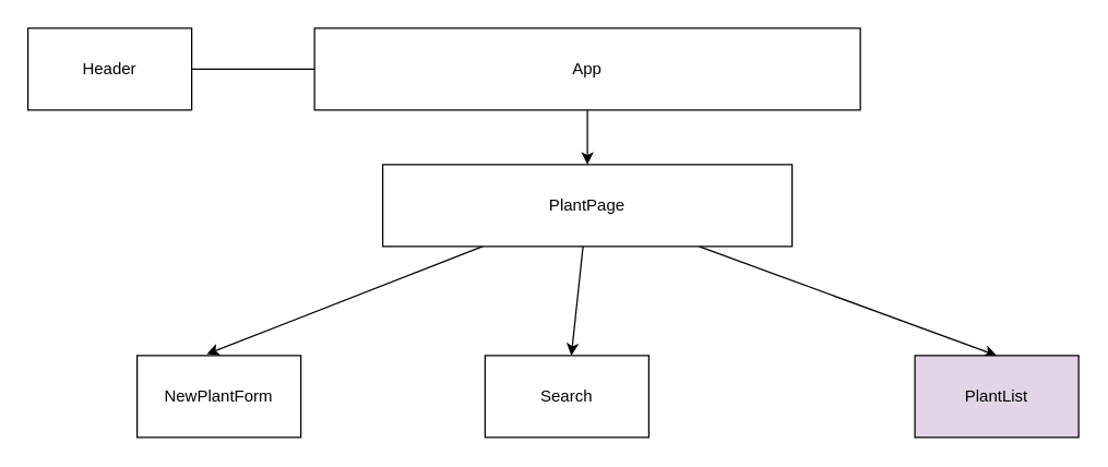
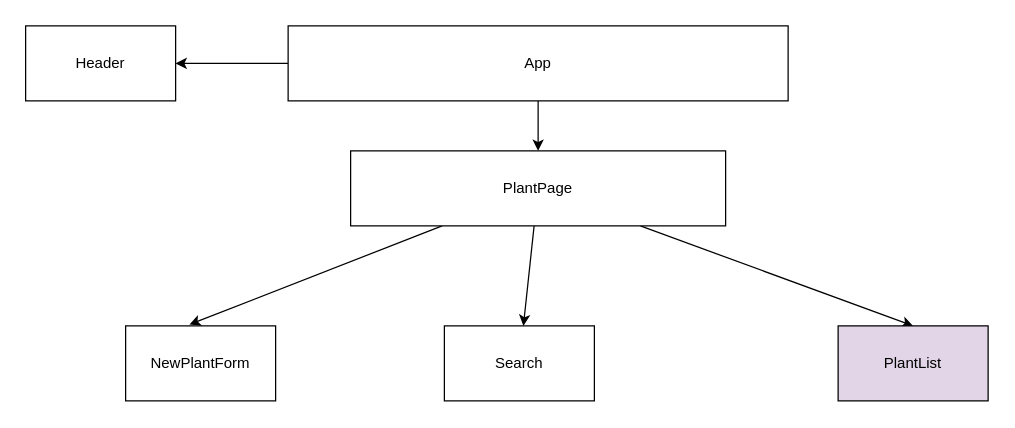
- <mxCell id="2" value="" style="edgeStyle=none;html=1;endArrow=none;" edge="1" parent="1" source="4" target="5"><mxGeometry relative="1" as="geometry" /></mxCell>
+ <mxCell id="2" value="" style="edgeStyle=none;html=1;" edge="1" parent="1" source="4" target="5"><mxGeometry relative="1" as="geometry" /></mxCell>
